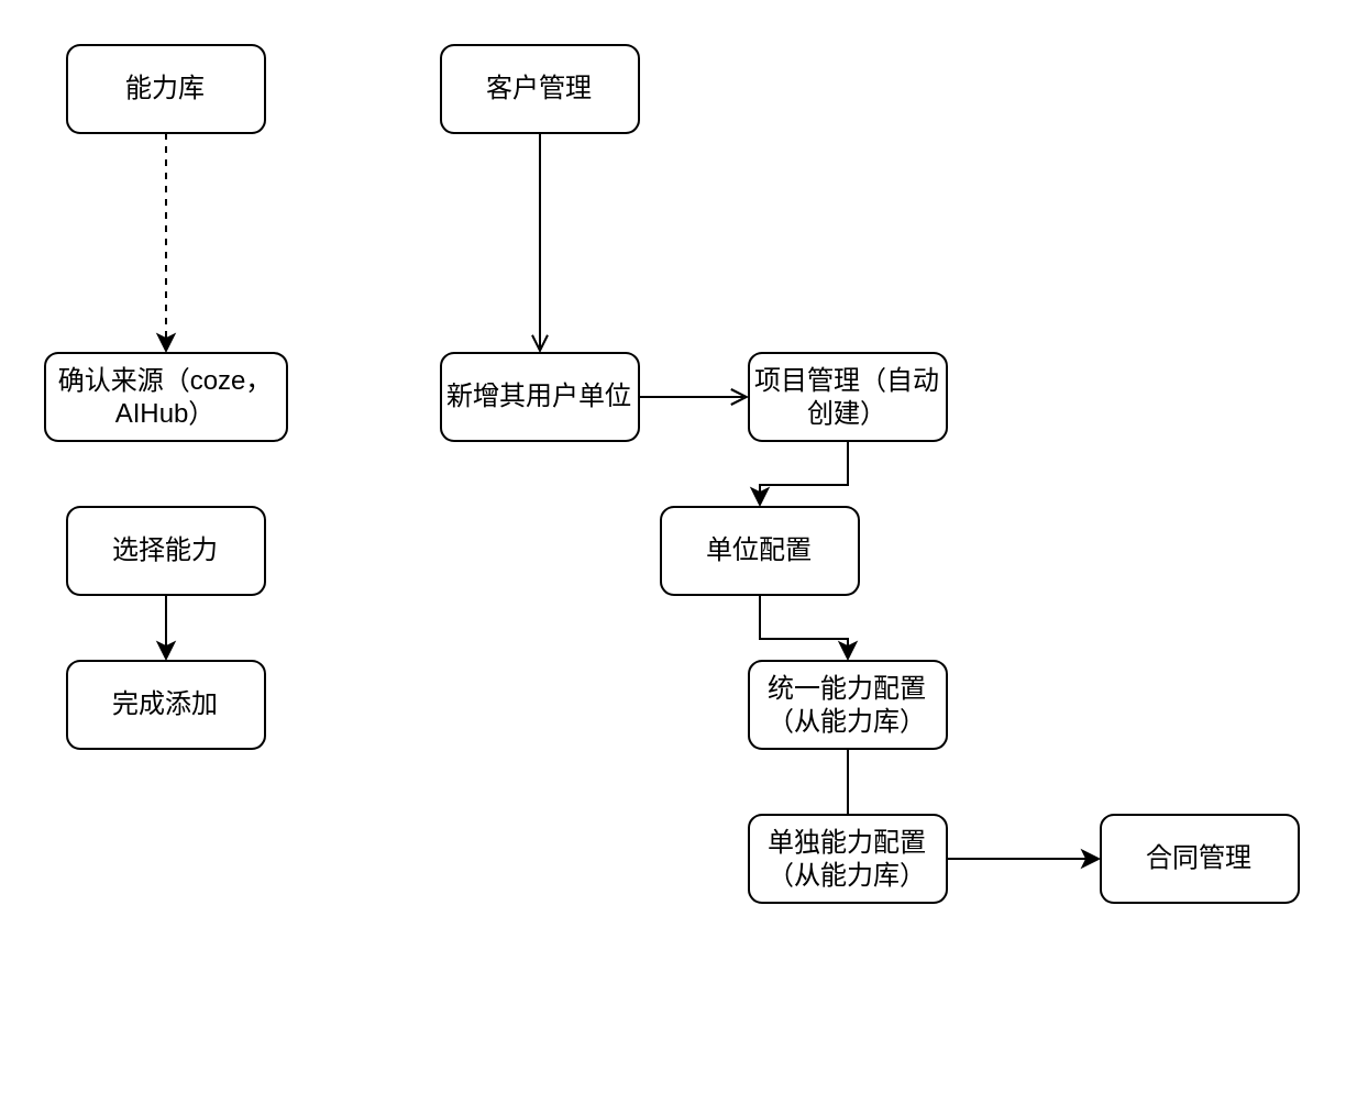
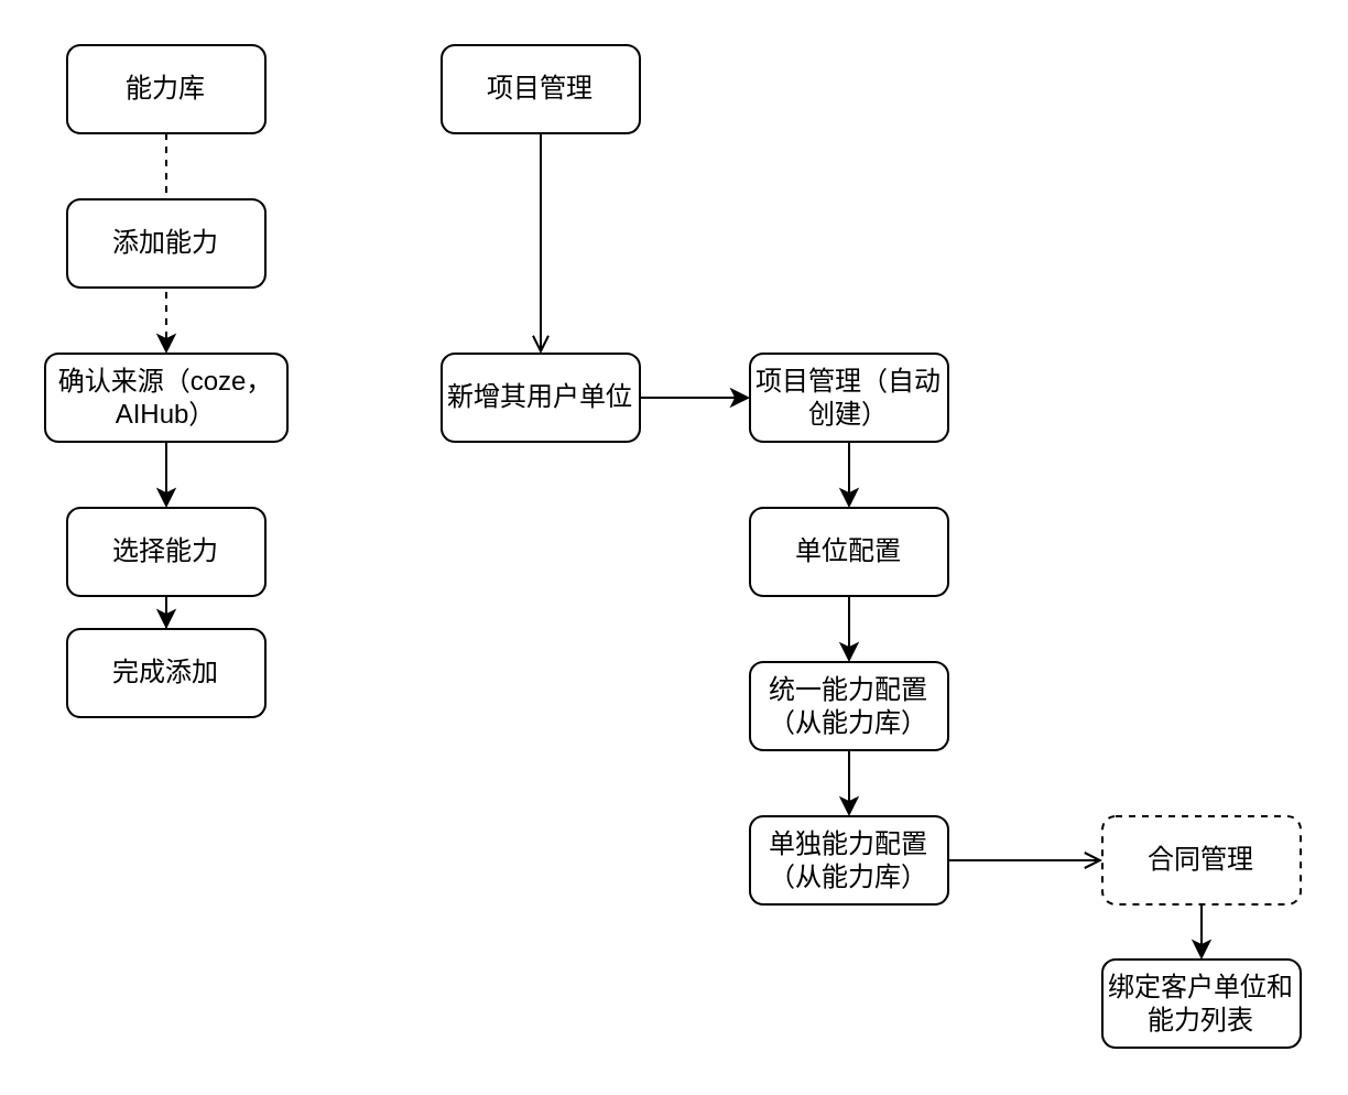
- <mxCell id="10" value="客户管理" style="rounded=1;whiteSpace=wrap;html=1;" parent="1" vertex="1"><mxGeometry x="200" y="20" width="90" height="40" as="geometry" /></mxCell>
+ <mxCell id="10" value="项目管理" style="rounded=1;whiteSpace=wrap;html=1;" parent="1" vertex="1"><mxGeometry x="200" y="20" width="90" height="40" as="geometry" /></mxCell>
+ <mxCell id="4" value="添加能力" style="rounded=1;whiteSpace=wrap;html=1;" parent="1" vertex="1"><mxGeometry x="30" y="90" width="90" height="40" as="geometry" /></mxCell>
- <mxCell id="11" value="" style="edgeStyle=orthogonalEdgeStyle;rounded=0;orthogonalLoop=1;jettySize=auto;html=1;endArrow=open;" parent="1" source="12" target="14" edge="1"><mxGeometry relative="1" as="geometry" /></mxCell>
+ <mxCell id="11" value="" style="edgeStyle=orthogonalEdgeStyle;rounded=0;orthogonalLoop=1;jettySize=auto;html=1;" parent="1" source="12" target="14" edge="1"><mxGeometry relative="1" as="geometry" /></mxCell>
+ <mxCell id="5" value="" style="edgeStyle=orthogonalEdgeStyle;rounded=0;orthogonalLoop=1;jettySize=auto;html=1;" parent="1" source="6" target="8" edge="1"><mxGeometry relative="1" as="geometry" /></mxCell>
- <mxCell id="16" value="单位配置" style="rounded=1;whiteSpace=wrap;html=1;" parent="1" vertex="1"><mxGeometry x="300" y="230" width="90" height="40" as="geometry" /></mxCell>
+ <mxCell id="16" value="单位配置" style="rounded=1;whiteSpace=wrap;html=1;" parent="1" vertex="1"><mxGeometry x="340" y="230" width="90" height="40" as="geometry" /></mxCell>
- <mxCell id="24" value="完成添加" style="rounded=1;whiteSpace=wrap;html=1;" vertex="1" parent="1"><mxGeometry x="30" y="300" width="90" height="40" as="geometry" /></mxCell>
+ <mxCell id="24" value="完成添加" style="rounded=1;whiteSpace=wrap;html=1;" vertex="1" parent="1"><mxGeometry x="30" y="285" width="90" height="40" as="geometry" /></mxCell>
- <mxCell id="17" value="" style="edgeStyle=orthogonalEdgeStyle;rounded=0;orthogonalLoop=1;jettySize=auto;html=1;endArrow=none;" parent="1" source="18" target="20" edge="1"><mxGeometry relative="1" as="geometry" /></mxCell>
+ <mxCell id="17" value="" style="edgeStyle=orthogonalEdgeStyle;rounded=0;orthogonalLoop=1;jettySize=auto;html=1;" parent="1" source="18" target="20" edge="1"><mxGeometry relative="1" as="geometry" /></mxCell>
- <mxCell id="19" value="" style="edgeStyle=orthogonalEdgeStyle;rounded=0;orthogonalLoop=1;jettySize=auto;html=1;" parent="1" source="20" target="22" edge="1"><mxGeometry relative="1" as="geometry" /></mxCell>
+ <mxCell id="19" value="" style="edgeStyle=orthogonalEdgeStyle;rounded=0;orthogonalLoop=1;jettySize=auto;html=1;endArrow=open;" parent="1" source="20" target="22" edge="1"><mxGeometry relative="1" as="geometry" /></mxCell>
- <mxCell id="22" value="合同管理" style="rounded=1;whiteSpace=wrap;html=1;" parent="1" vertex="1"><mxGeometry x="500" y="370" width="90" height="40" as="geometry" /></mxCell>
+ <mxCell id="22" value="合同管理" style="rounded=1;whiteSpace=wrap;html=1;dashed=1;" parent="1" vertex="1"><mxGeometry x="500" y="370" width="90" height="40" as="geometry" /></mxCell>
+ <mxCell id="21" value="" style="edgeStyle=orthogonalEdgeStyle;rounded=0;orthogonalLoop=1;jettySize=auto;html=1;" parent="1" source="22" target="23" edge="1"><mxGeometry relative="1" as="geometry" /></mxCell>
+ <mxCell id="23" value="绑定客户单位和能力列表" style="rounded=1;whiteSpace=wrap;html=1;" parent="1" vertex="1"><mxGeometry x="500" y="435" width="90" height="40" as="geometry" /></mxCell>
